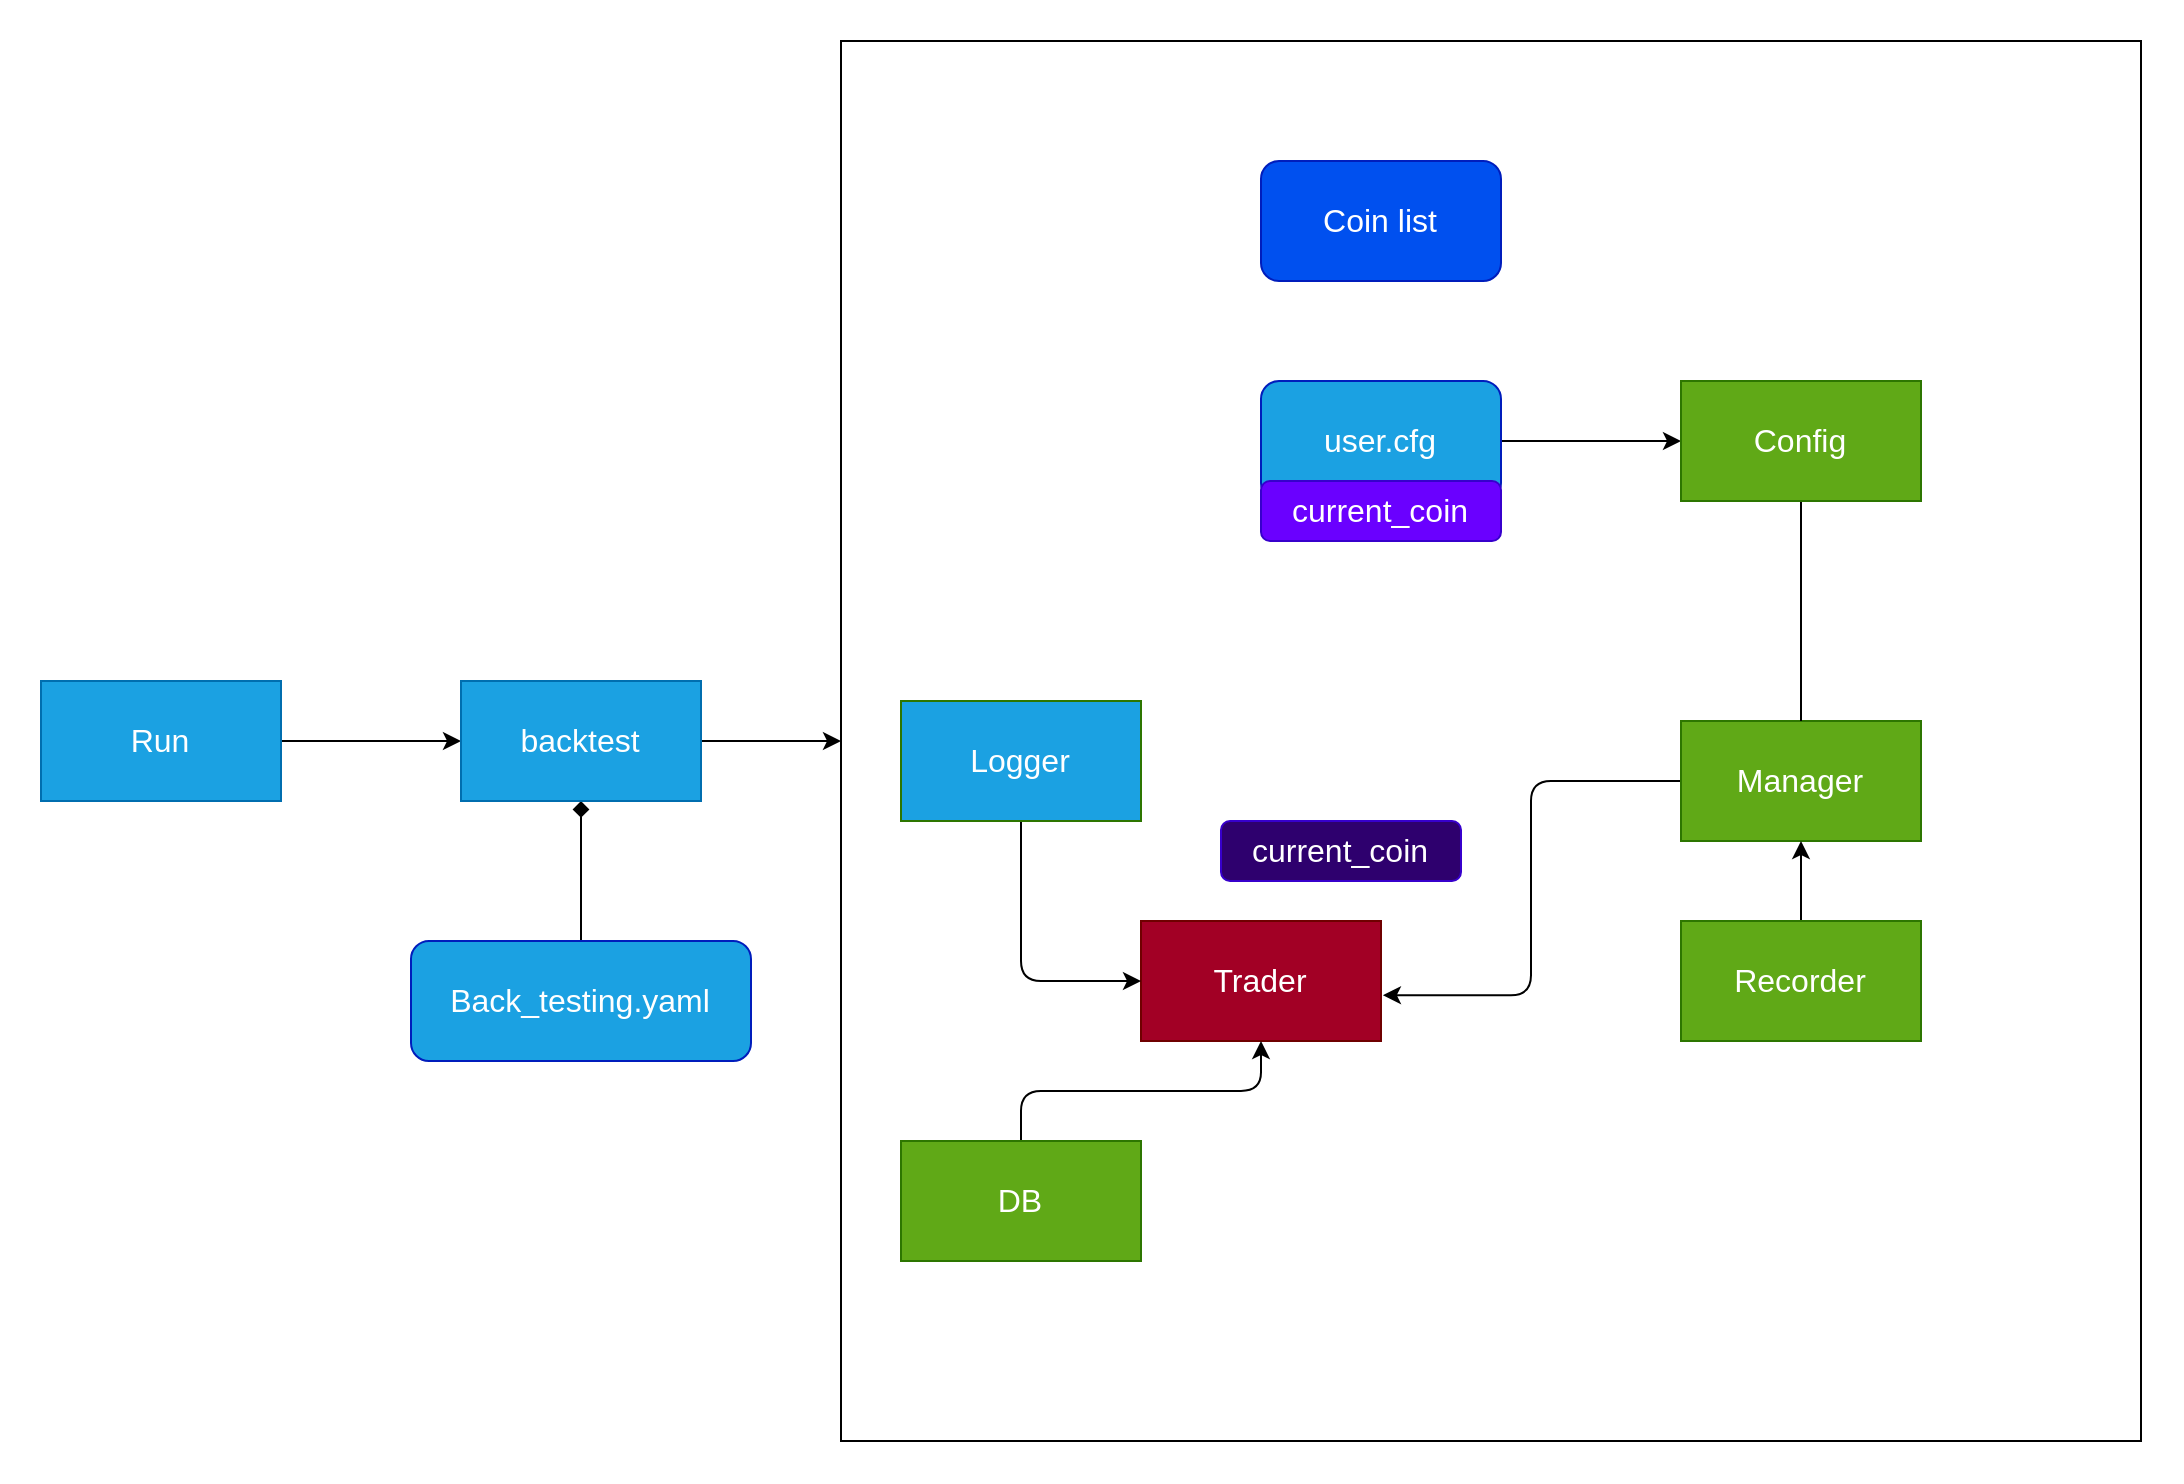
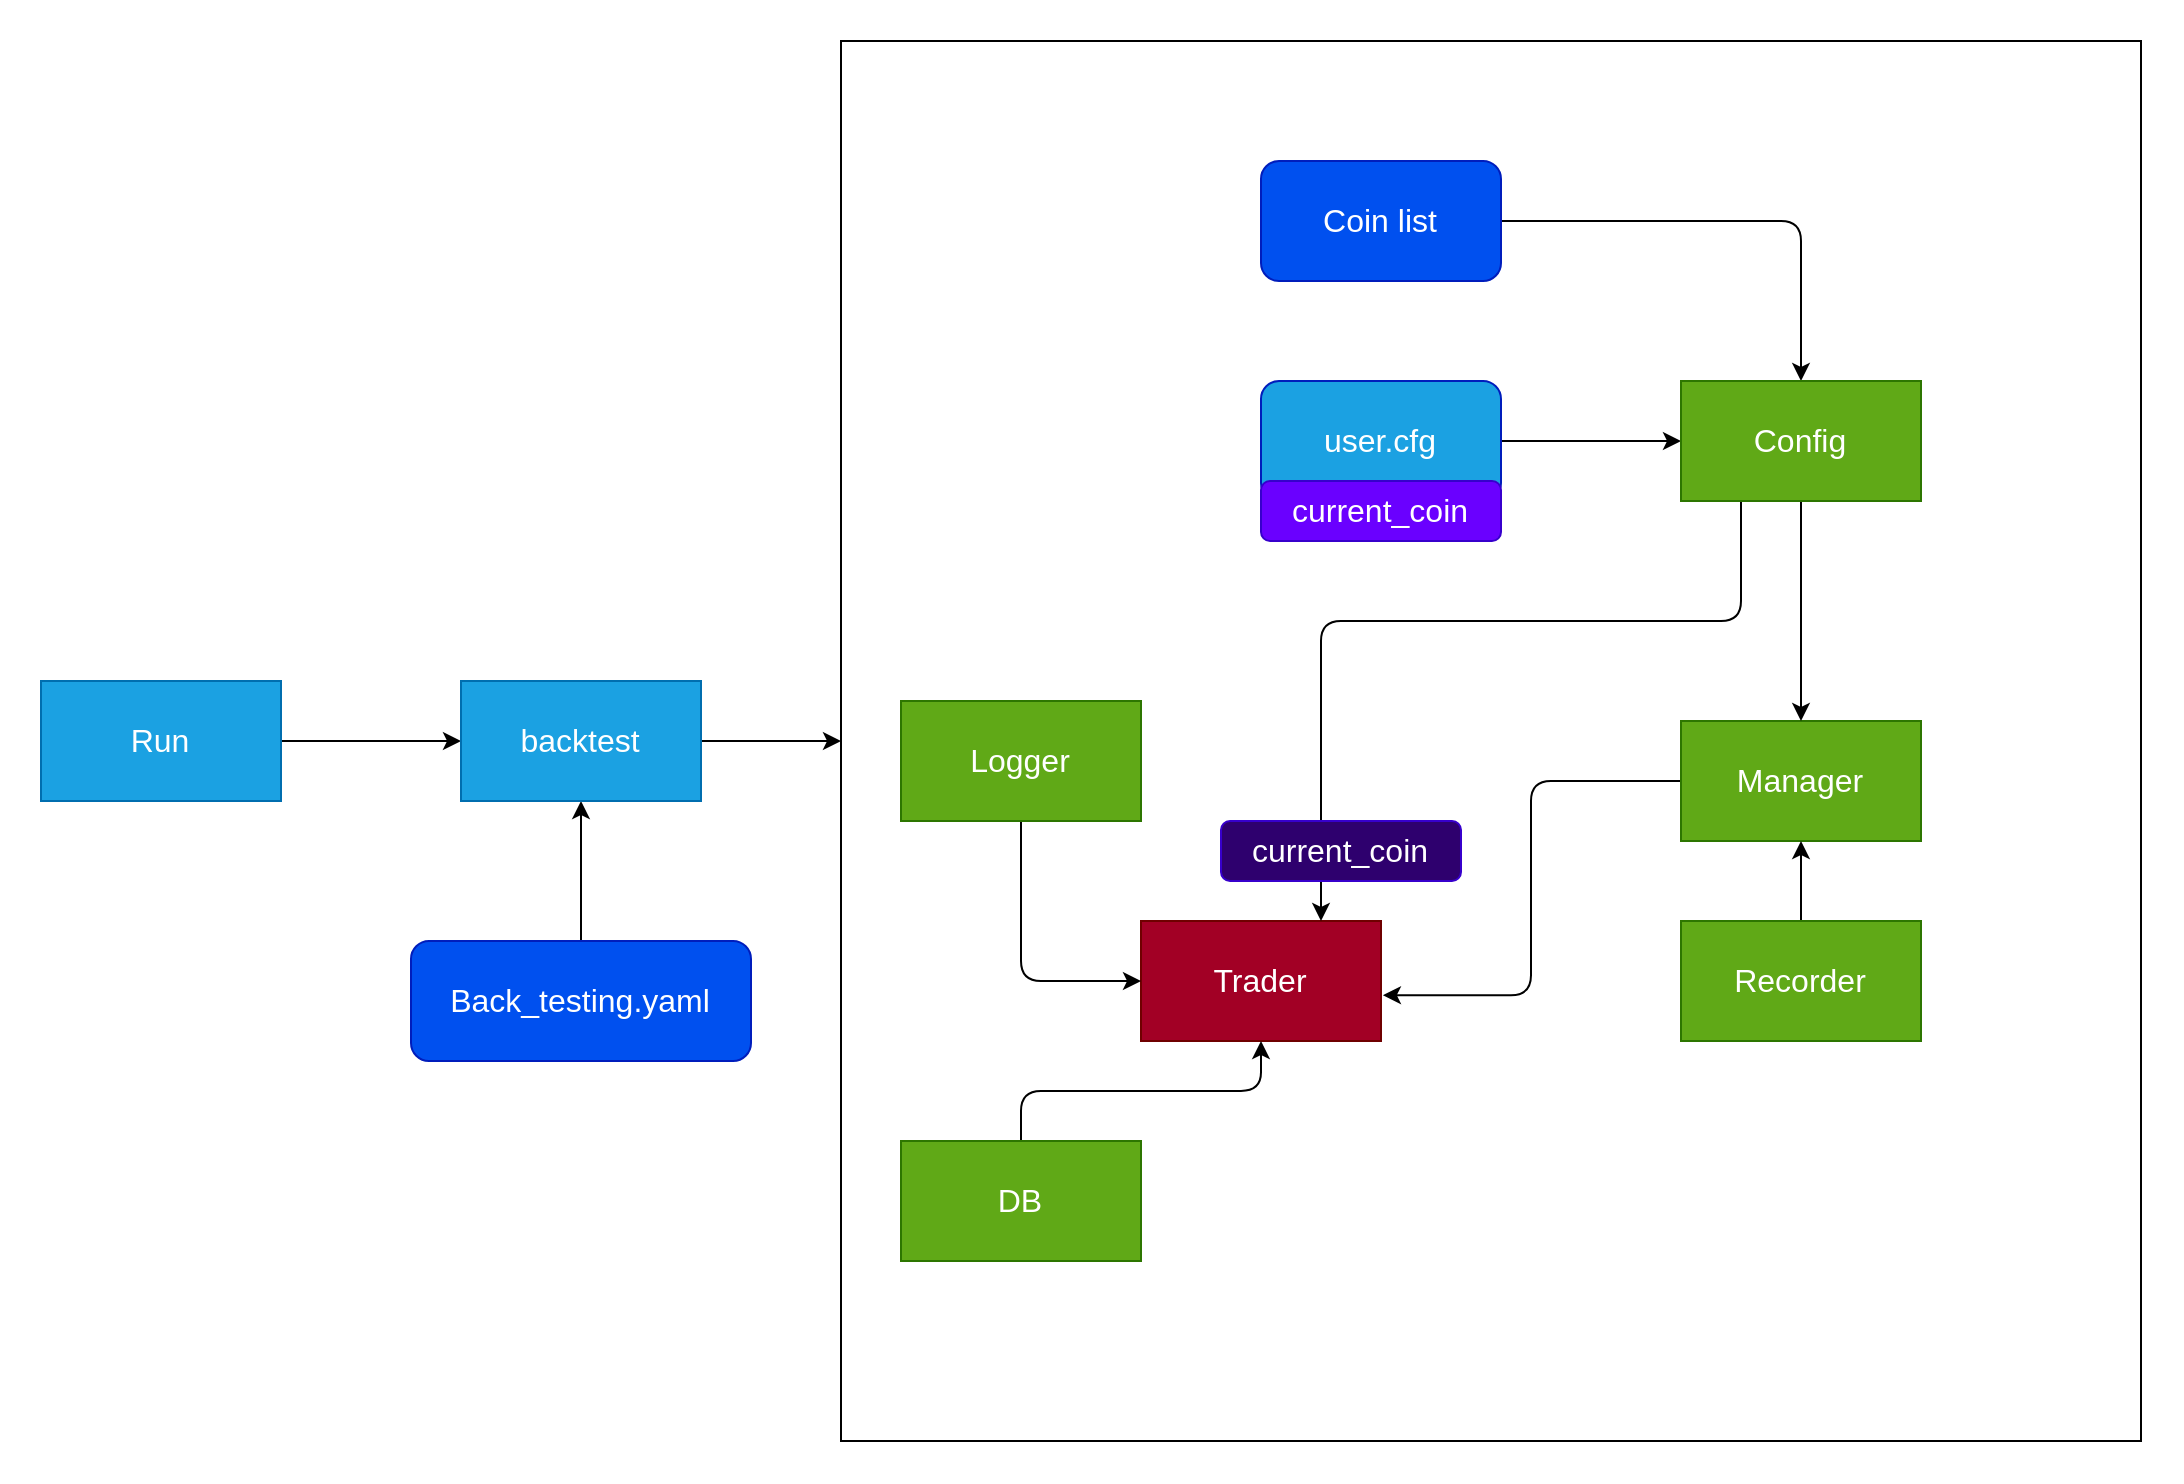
+ <mxCell id="15" style="edgeStyle=orthogonalEdgeStyle;html=1;exitX=1;exitY=0.5;exitDx=0;exitDy=0;entryX=0.5;entryY=0;entryDx=0;entryDy=0;fontFamily=Helvetica;fontSize=16;fontColor=#FFFFFF;" edge="1" parent="1" source="16" target="18"><mxGeometry relative="1" as="geometry" /></mxCell>
+ <mxCell id="17" style="edgeStyle=orthogonalEdgeStyle;html=1;exitX=0.25;exitY=1;exitDx=0;exitDy=0;entryX=0.75;entryY=0;entryDx=0;entryDy=0;fontFamily=Helvetica;fontSize=16;fontColor=#FFFFFF;" edge="1" parent="1" source="18" target="3"><mxGeometry relative="1" as="geometry"><Array as="points"><mxPoint x="870" y="310" /><mxPoint x="660" y="310" /></Array></mxGeometry></mxCell>
- <mxCell id="6" style="edgeStyle=orthogonalEdgeStyle;html=1;exitX=0.5;exitY=1;exitDx=0;exitDy=0;entryX=0.5;entryY=0;entryDx=0;entryDy=0;fontSize=19;fontColor=#FFFFFF;endArrow=none;" edge="1" parent="1" source="18" target="5"><mxGeometry relative="1" as="geometry" /></mxCell>
+ <mxCell id="6" style="edgeStyle=orthogonalEdgeStyle;html=1;exitX=0.5;exitY=1;exitDx=0;exitDy=0;entryX=0.5;entryY=0;entryDx=0;entryDy=0;fontSize=19;fontColor=#FFFFFF;" edge="1" parent="1" source="18" target="5"><mxGeometry relative="1" as="geometry" /></mxCell>
- <mxCell id="14" value="&lt;div style=&quot;text-align: start;&quot;&gt;&lt;span style=&quot;background-color: initial;&quot;&gt;&lt;font style=&quot;font-size: 16px;&quot;&gt;Logger&lt;/font&gt;&lt;/span&gt;&lt;/div&gt;" style="rounded=0;whiteSpace=wrap;html=1;fillColor=#1ba1e2;fontColor=#ffffff;strokeColor=#2D7600;" vertex="1" parent="1"><mxGeometry x="450" y="350" width="120" height="60" as="geometry" /></mxCell>
+ <mxCell id="14" value="&lt;div style=&quot;text-align: start;&quot;&gt;&lt;span style=&quot;background-color: initial;&quot;&gt;&lt;font style=&quot;font-size: 16px;&quot;&gt;Logger&lt;/font&gt;&lt;/span&gt;&lt;/div&gt;" style="rounded=0;whiteSpace=wrap;html=1;fillColor=#60a917;fontColor=#ffffff;strokeColor=#2D7600;" vertex="1" parent="1"><mxGeometry x="450" y="350" width="120" height="60" as="geometry" /></mxCell>
- <mxCell id="19" style="edgeStyle=orthogonalEdgeStyle;html=1;exitX=0.5;exitY=0;exitDx=0;exitDy=0;entryX=0.5;entryY=1;entryDx=0;entryDy=0;fontFamily=Helvetica;fontSize=16;fontColor=#FFFFFF;endArrow=diamond;" edge="1" parent="1" source="20" target="24"><mxGeometry relative="1" as="geometry" /></mxCell>
+ <mxCell id="19" style="edgeStyle=orthogonalEdgeStyle;html=1;exitX=0.5;exitY=0;exitDx=0;exitDy=0;entryX=0.5;entryY=1;entryDx=0;entryDy=0;fontFamily=Helvetica;fontSize=16;fontColor=#FFFFFF;" edge="1" parent="1" source="20" target="24"><mxGeometry relative="1" as="geometry" /></mxCell>
- <mxCell id="20" value="Back_testing.yaml" style="rounded=1;whiteSpace=wrap;html=1;fillColor=#1ba1e2;fontColor=#ffffff;strokeColor=#001DBC;fontSize=16;" vertex="1" parent="1"><mxGeometry x="205" y="470" width="170" height="60" as="geometry" /></mxCell>
+ <mxCell id="20" value="Back_testing.yaml" style="rounded=1;whiteSpace=wrap;html=1;fillColor=#0050ef;fontColor=#ffffff;strokeColor=#001DBC;fontSize=16;" vertex="1" parent="1"><mxGeometry x="205" y="470" width="170" height="60" as="geometry" /></mxCell>
